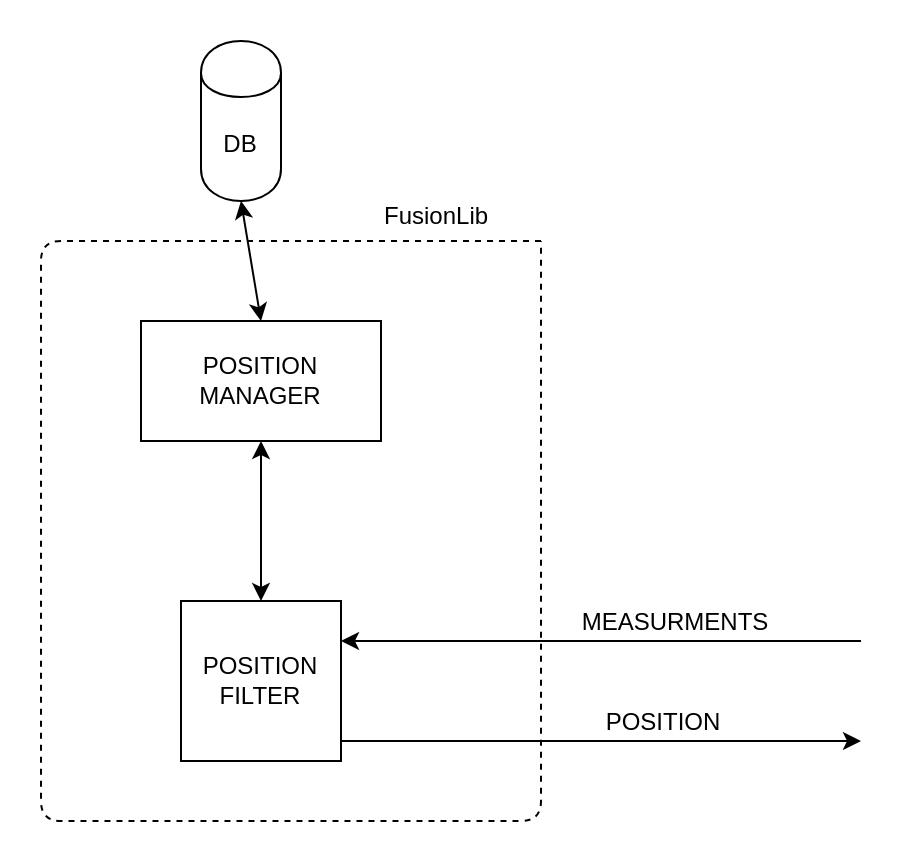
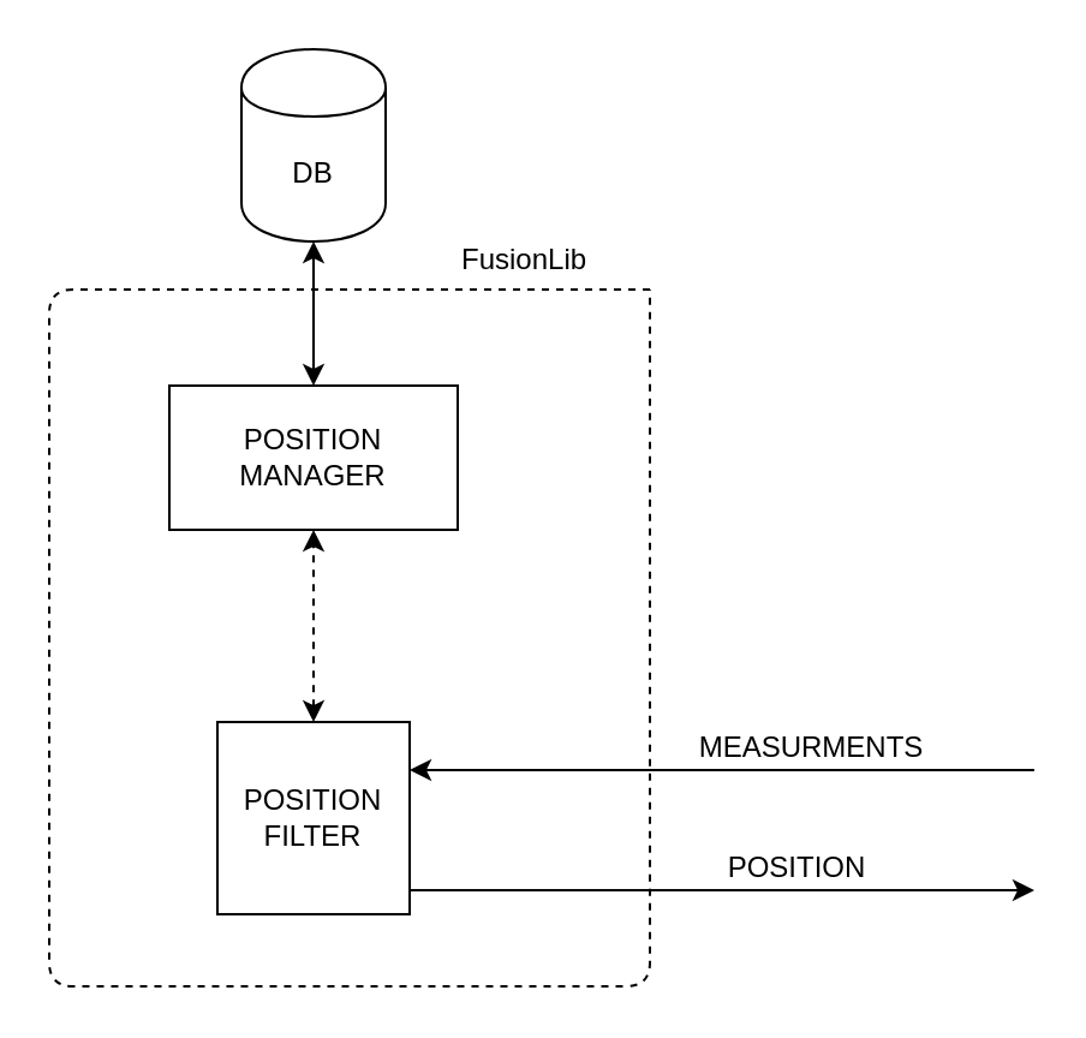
- <mxCell id="2" value="DB" style="shape=cylinder;whiteSpace=wrap;html=1;boundedLbl=1;backgroundOutline=1;" vertex="1" parent="1"><mxGeometry x="100" y="20" width="40" height="80" as="geometry" /></mxCell>
+ <mxCell id="2" value="DB" style="shape=cylinder;whiteSpace=wrap;html=1;boundedLbl=1;backgroundOutline=1;" vertex="1" parent="1"><mxGeometry x="100" y="20" width="60" height="80" as="geometry" /></mxCell>
- <mxCell id="5" value="" style="endArrow=classic;startArrow=classic;html=1;entryX=0.5;entryY=1;entryDx=0;entryDy=0;exitX=0.5;exitY=0;exitDx=0;exitDy=0;" edge="1" parent="1" source="4" target="3"><mxGeometry width="50" height="50" relative="1" as="geometry"><mxPoint x="120" y="280" as="sourcePoint" /><mxPoint x="170" y="230" as="targetPoint" /></mxGeometry></mxCell>
+ <mxCell id="5" value="" style="endArrow=classic;startArrow=classic;html=1;entryX=0.5;entryY=1;entryDx=0;entryDy=0;exitX=0.5;exitY=0;exitDx=0;exitDy=0;dashed=1;" edge="1" parent="1" source="4" target="3"><mxGeometry width="50" height="50" relative="1" as="geometry"><mxPoint x="120" y="280" as="sourcePoint" /><mxPoint x="170" y="230" as="targetPoint" /></mxGeometry></mxCell>
